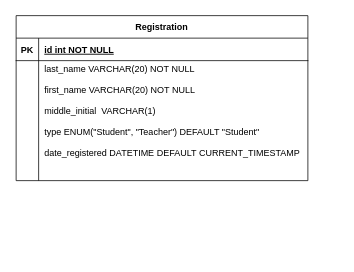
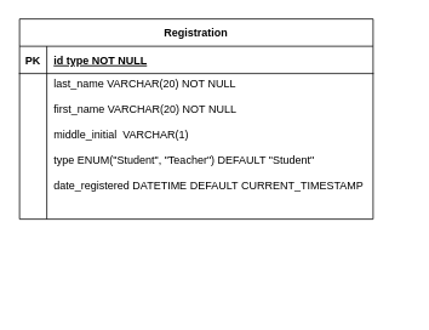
- <mxCell id="6" value="id int NOT NULL" style="shape=partialRectangle;connectable=0;fillColor=none;top=0;left=0;bottom=0;right=0;align=left;spacingLeft=6;fontStyle=5;overflow=hidden;" vertex="1" parent="4"><mxGeometry x="30" width="359" height="30" as="geometry"><mxRectangle width="359" height="30" as="alternateBounds" /></mxGeometry></mxCell>
+ <mxCell id="6" value="id type NOT NULL" style="shape=partialRectangle;connectable=0;fillColor=none;top=0;left=0;bottom=0;right=0;align=left;spacingLeft=6;fontStyle=5;overflow=hidden;" vertex="1" parent="4"><mxGeometry x="30" width="359" height="30" as="geometry"><mxRectangle width="359" height="30" as="alternateBounds" /></mxGeometry></mxCell>
